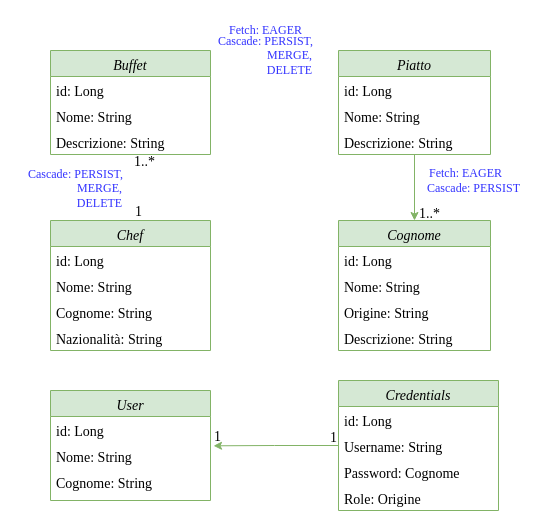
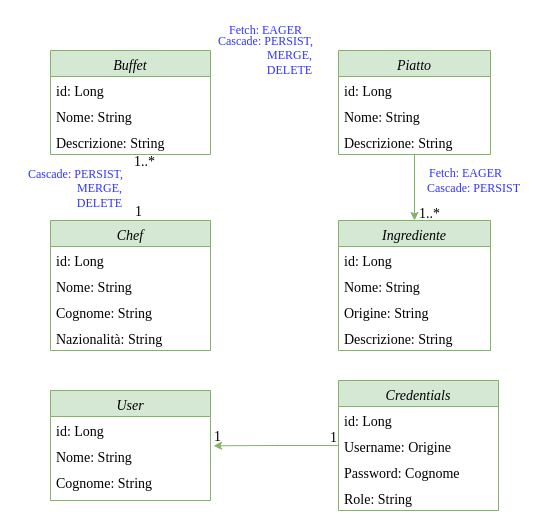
- <mxCell id="15" value="Cognome" style="swimlane;fontStyle=2;align=center;verticalAlign=top;childLayout=stackLayout;horizontal=1;startSize=26;horizontalStack=0;resizeParent=1;resizeLast=0;collapsible=1;marginBottom=0;rounded=0;shadow=0;strokeWidth=1;fontFamily=Garamond;fontSize=14;fillColor=#d5e8d4;strokeColor=#82b366;" parent="1" vertex="1"><mxGeometry x="338" y="220" width="152" height="130" as="geometry"><mxRectangle x="550" y="140" width="160" height="26" as="alternateBounds" /></mxGeometry></mxCell>
+ <mxCell id="15" value="Ingrediente" style="swimlane;fontStyle=2;align=center;verticalAlign=top;childLayout=stackLayout;horizontal=1;startSize=26;horizontalStack=0;resizeParent=1;resizeLast=0;collapsible=1;marginBottom=0;rounded=0;shadow=0;strokeWidth=1;fontFamily=Garamond;fontSize=14;fillColor=#d5e8d4;strokeColor=#82b366;" parent="1" vertex="1"><mxGeometry x="338" y="220" width="152" height="130" as="geometry"><mxRectangle x="550" y="140" width="160" height="26" as="alternateBounds" /></mxGeometry></mxCell>
- <mxCell id="35" value="Username: String" style="text;align=left;verticalAlign=top;spacingLeft=4;spacingRight=4;overflow=hidden;rotatable=0;points=[[0,0.5],[1,0.5]];portConstraint=eastwest;fontFamily=Garamond;fontSize=14;" vertex="1" parent="33"><mxGeometry y="52" width="160" height="26" as="geometry" /></mxCell>
+ <mxCell id="35" value="Username: Origine" style="text;align=left;verticalAlign=top;spacingLeft=4;spacingRight=4;overflow=hidden;rotatable=0;points=[[0,0.5],[1,0.5]];portConstraint=eastwest;fontFamily=Garamond;fontSize=14;" vertex="1" parent="33"><mxGeometry y="52" width="160" height="26" as="geometry" /></mxCell>
- <mxCell id="37" value="Role: Origine" style="text;align=left;verticalAlign=top;spacingLeft=4;spacingRight=4;overflow=hidden;rotatable=0;points=[[0,0.5],[1,0.5]];portConstraint=eastwest;fontFamily=Garamond;fontSize=14;" vertex="1" parent="33"><mxGeometry y="104" width="160" height="26" as="geometry" /></mxCell>
+ <mxCell id="37" value="Role: String" style="text;align=left;verticalAlign=top;spacingLeft=4;spacingRight=4;overflow=hidden;rotatable=0;points=[[0,0.5],[1,0.5]];portConstraint=eastwest;fontFamily=Garamond;fontSize=14;" vertex="1" parent="33"><mxGeometry y="104" width="160" height="26" as="geometry" /></mxCell>
